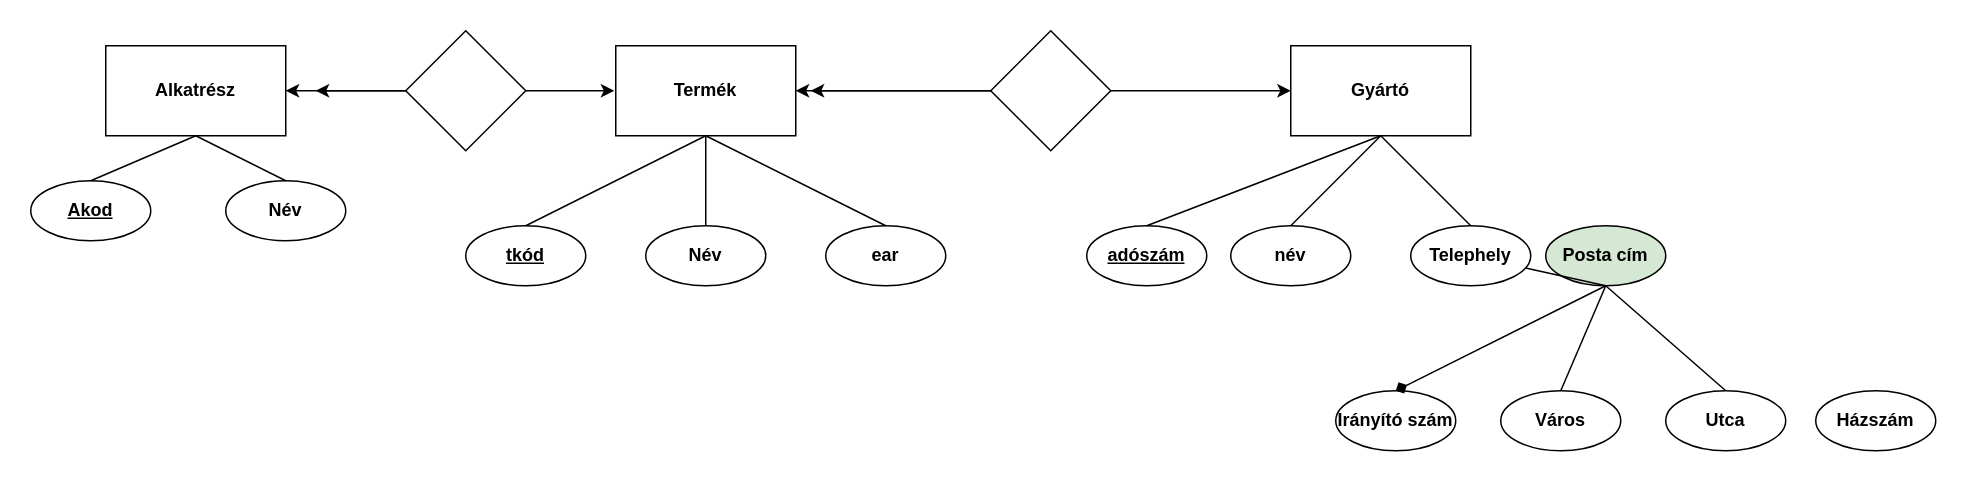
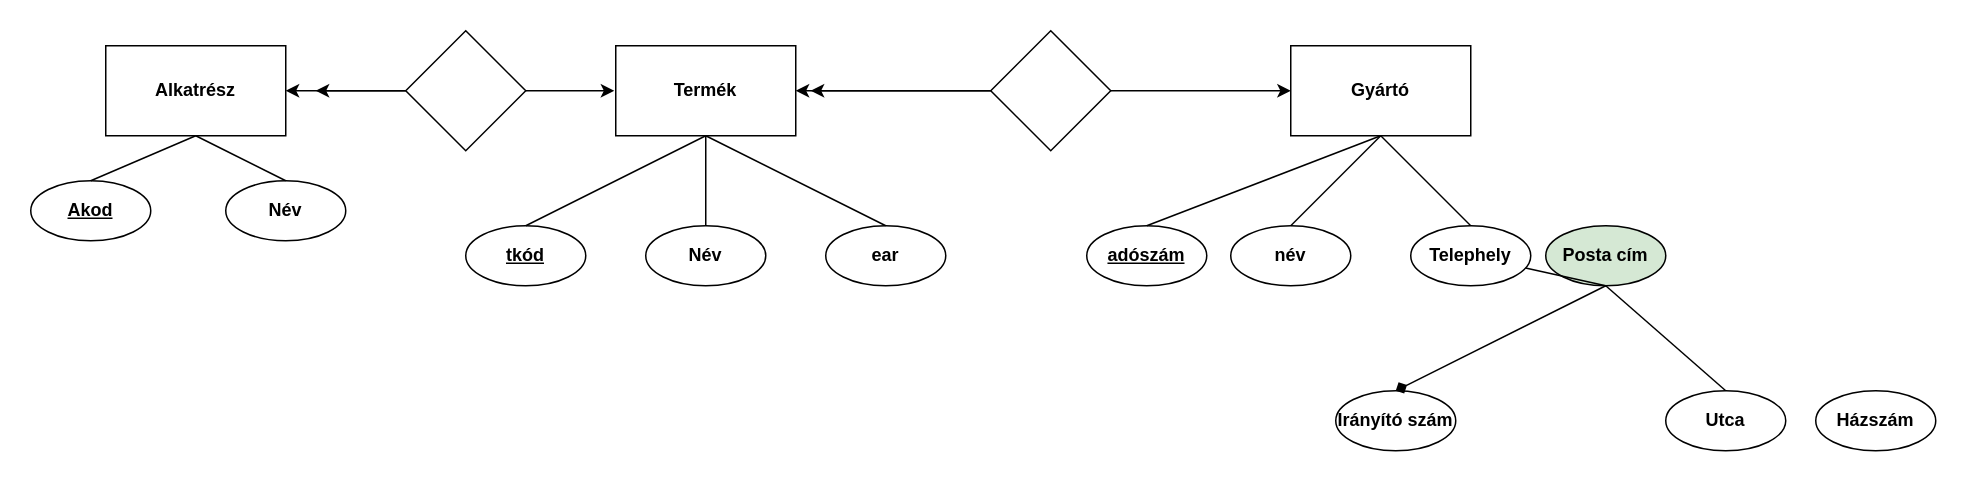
- <mxCell id="27" value="" style="endArrow=none;html=1;rounded=0;exitX=0.5;exitY=1;exitDx=0;exitDy=0;entryX=0.5;entryY=0;entryDx=0;entryDy=0;" edge="1" parent="1" source="23" target="22"><mxGeometry width="50" height="50" relative="1" as="geometry"><mxPoint x="1060" y="220" as="sourcePoint" /><mxPoint x="1110" y="170" as="targetPoint" /></mxGeometry></mxCell>
- <mxCell id="22" value="&lt;b&gt;Város&lt;/b&gt;" style="ellipse;whiteSpace=wrap;html=1;" vertex="1" parent="1"><mxGeometry x="1000" y="260" width="80" height="40" as="geometry" /></mxCell>
